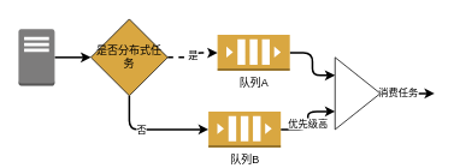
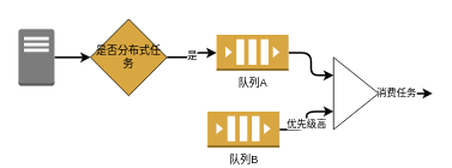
- <mxCell id="9" value="是" style="edgeStyle=orthogonalEdgeStyle;rounded=1;orthogonalLoop=1;jettySize=auto;html=1;exitX=1;exitY=0.5;exitDx=0;exitDy=0;entryX=0;entryY=0.5;entryDx=0;entryDy=0;entryPerimeter=0;strokeWidth=2;startSize=5;endSize=5;fillColor=#0D0D0D;dashed=1;" parent="1" source="12" target="3" edge="1"><mxGeometry relative="1" as="geometry" /></mxCell>
+ <mxCell id="9" value="是" style="edgeStyle=orthogonalEdgeStyle;rounded=1;orthogonalLoop=1;jettySize=auto;html=1;exitX=1;exitY=0.5;exitDx=0;exitDy=0;entryX=0;entryY=0.5;entryDx=0;entryDy=0;entryPerimeter=0;strokeWidth=2;startSize=5;endSize=5;fillColor=#0D0D0D;" parent="1" source="12" target="3" edge="1"><mxGeometry relative="1" as="geometry" /></mxCell>
- <mxCell id="10" style="edgeStyle=orthogonalEdgeStyle;rounded=1;orthogonalLoop=1;jettySize=auto;html=1;entryX=0;entryY=0.5;entryDx=0;entryDy=0;entryPerimeter=0;strokeWidth=2;startSize=5;endSize=5;fillColor=#0D0D0D;exitX=0.5;exitY=1;exitDx=0;exitDy=0;" parent="1" source="12" target="6" edge="1"><mxGeometry relative="1" as="geometry" /></mxCell>
- <mxCell id="11" value="否" style="edgeLabel;html=1;align=center;verticalAlign=middle;resizable=0;points=[];" parent="10" vertex="1" connectable="0"><mxGeometry x="-0.207" relative="1" as="geometry"><mxPoint as="offset" /></mxGeometry></mxCell>
